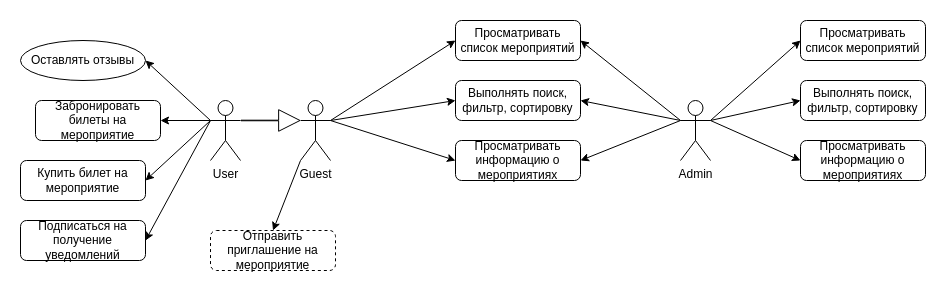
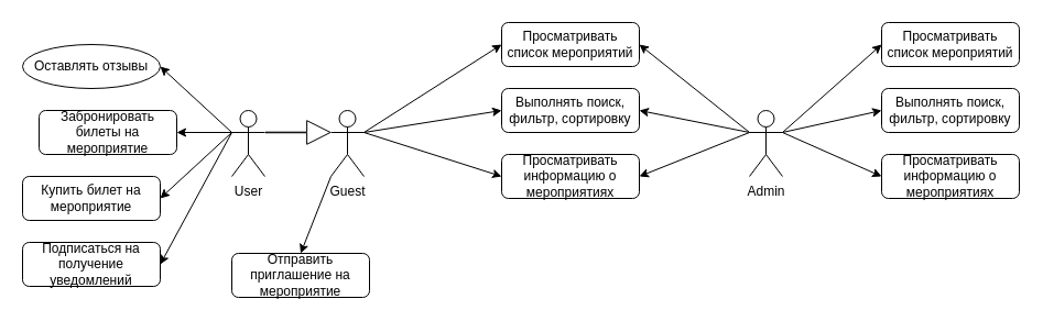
- <mxCell id="11" value="Отправить приглашение на мероприятие" style="rounded=1;whiteSpace=wrap;html=1;dashed=1;" parent="1" vertex="1"><mxGeometry x="210" y="230" width="125" height="40" as="geometry" /></mxCell>
+ <mxCell id="11" value="Отправить приглашение на мероприятие" style="rounded=1;whiteSpace=wrap;html=1;" parent="1" vertex="1"><mxGeometry x="210" y="230" width="125" height="40" as="geometry" /></mxCell>
